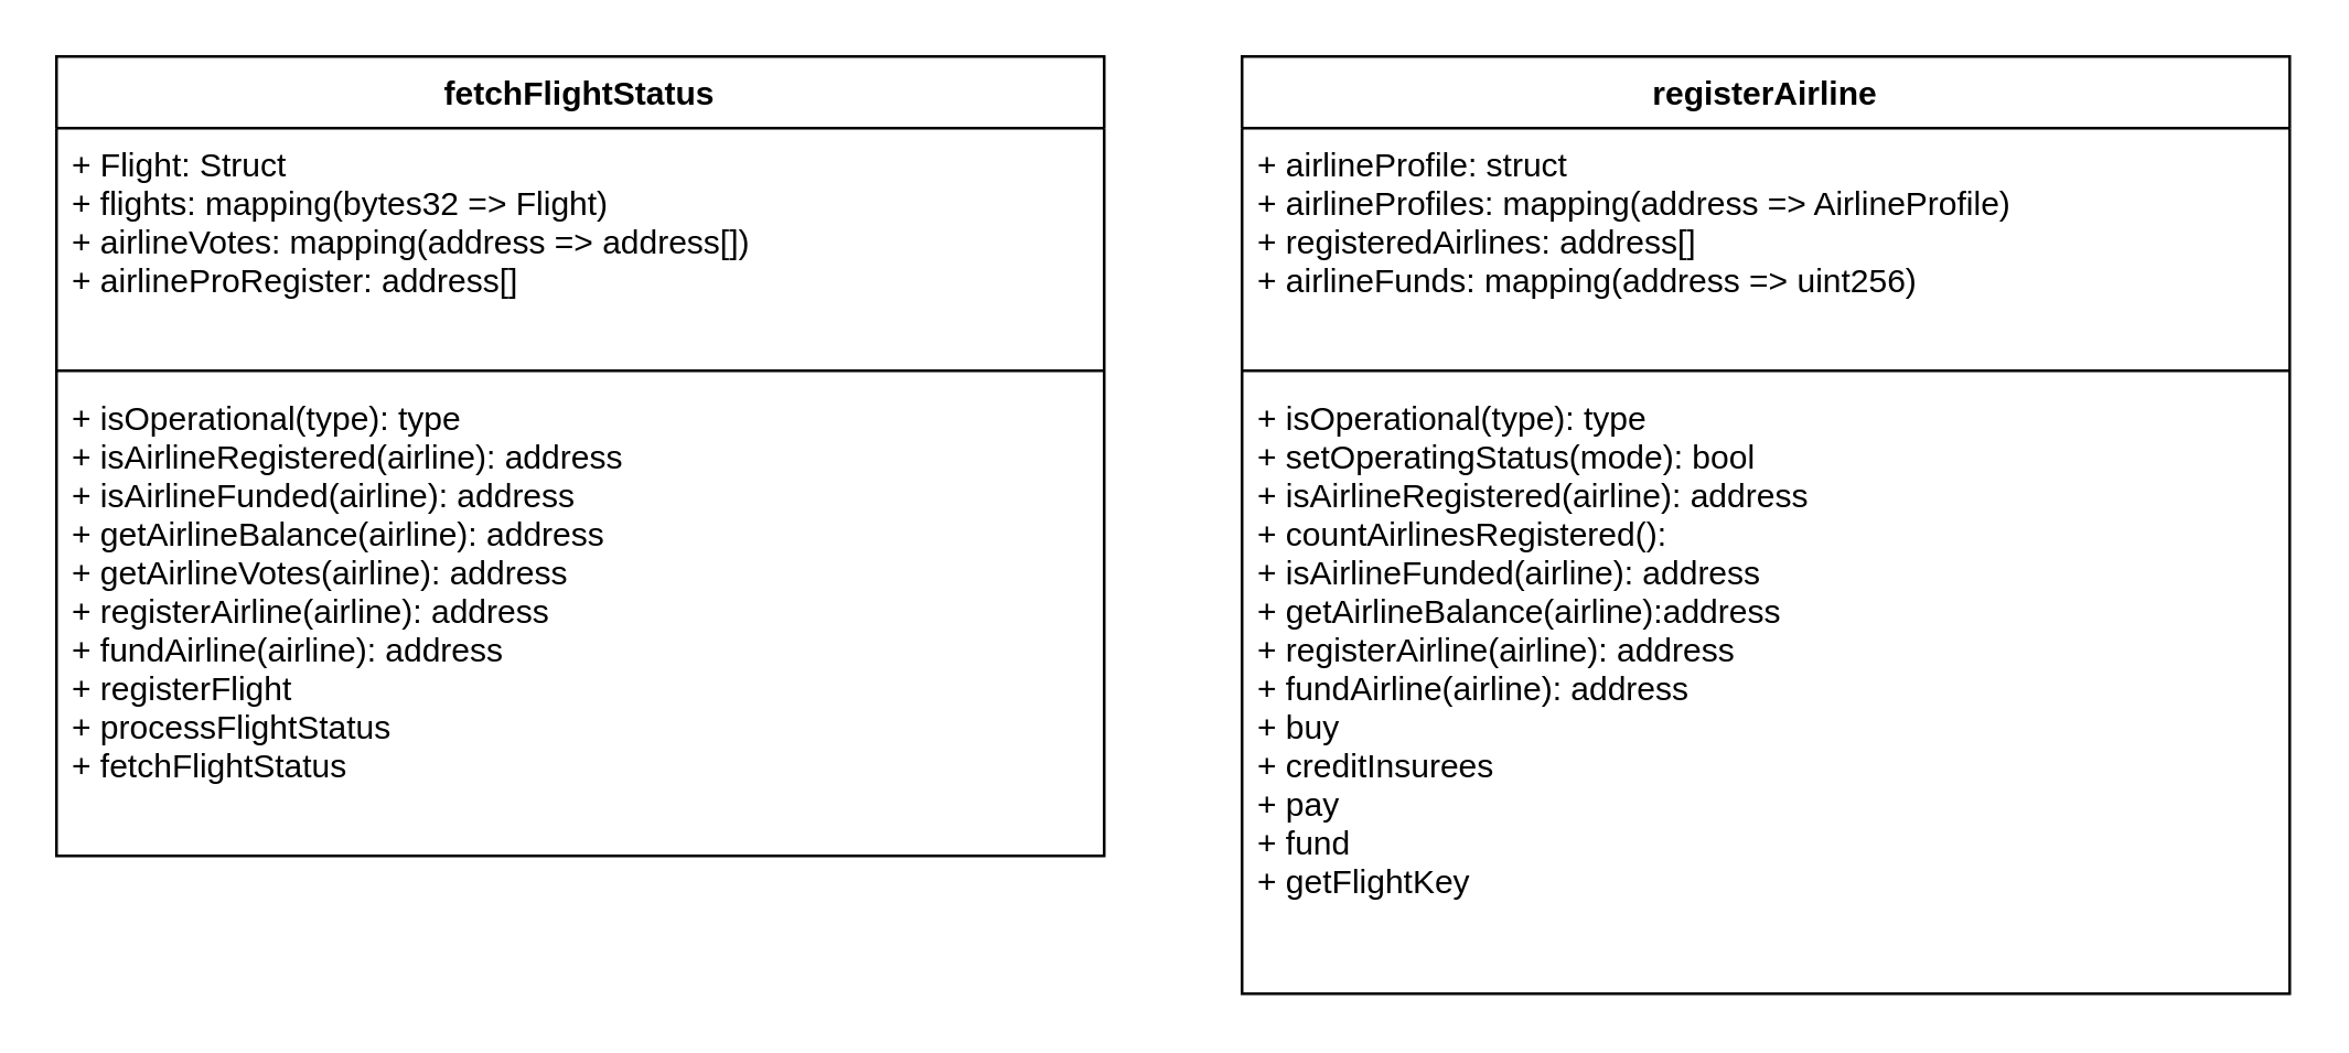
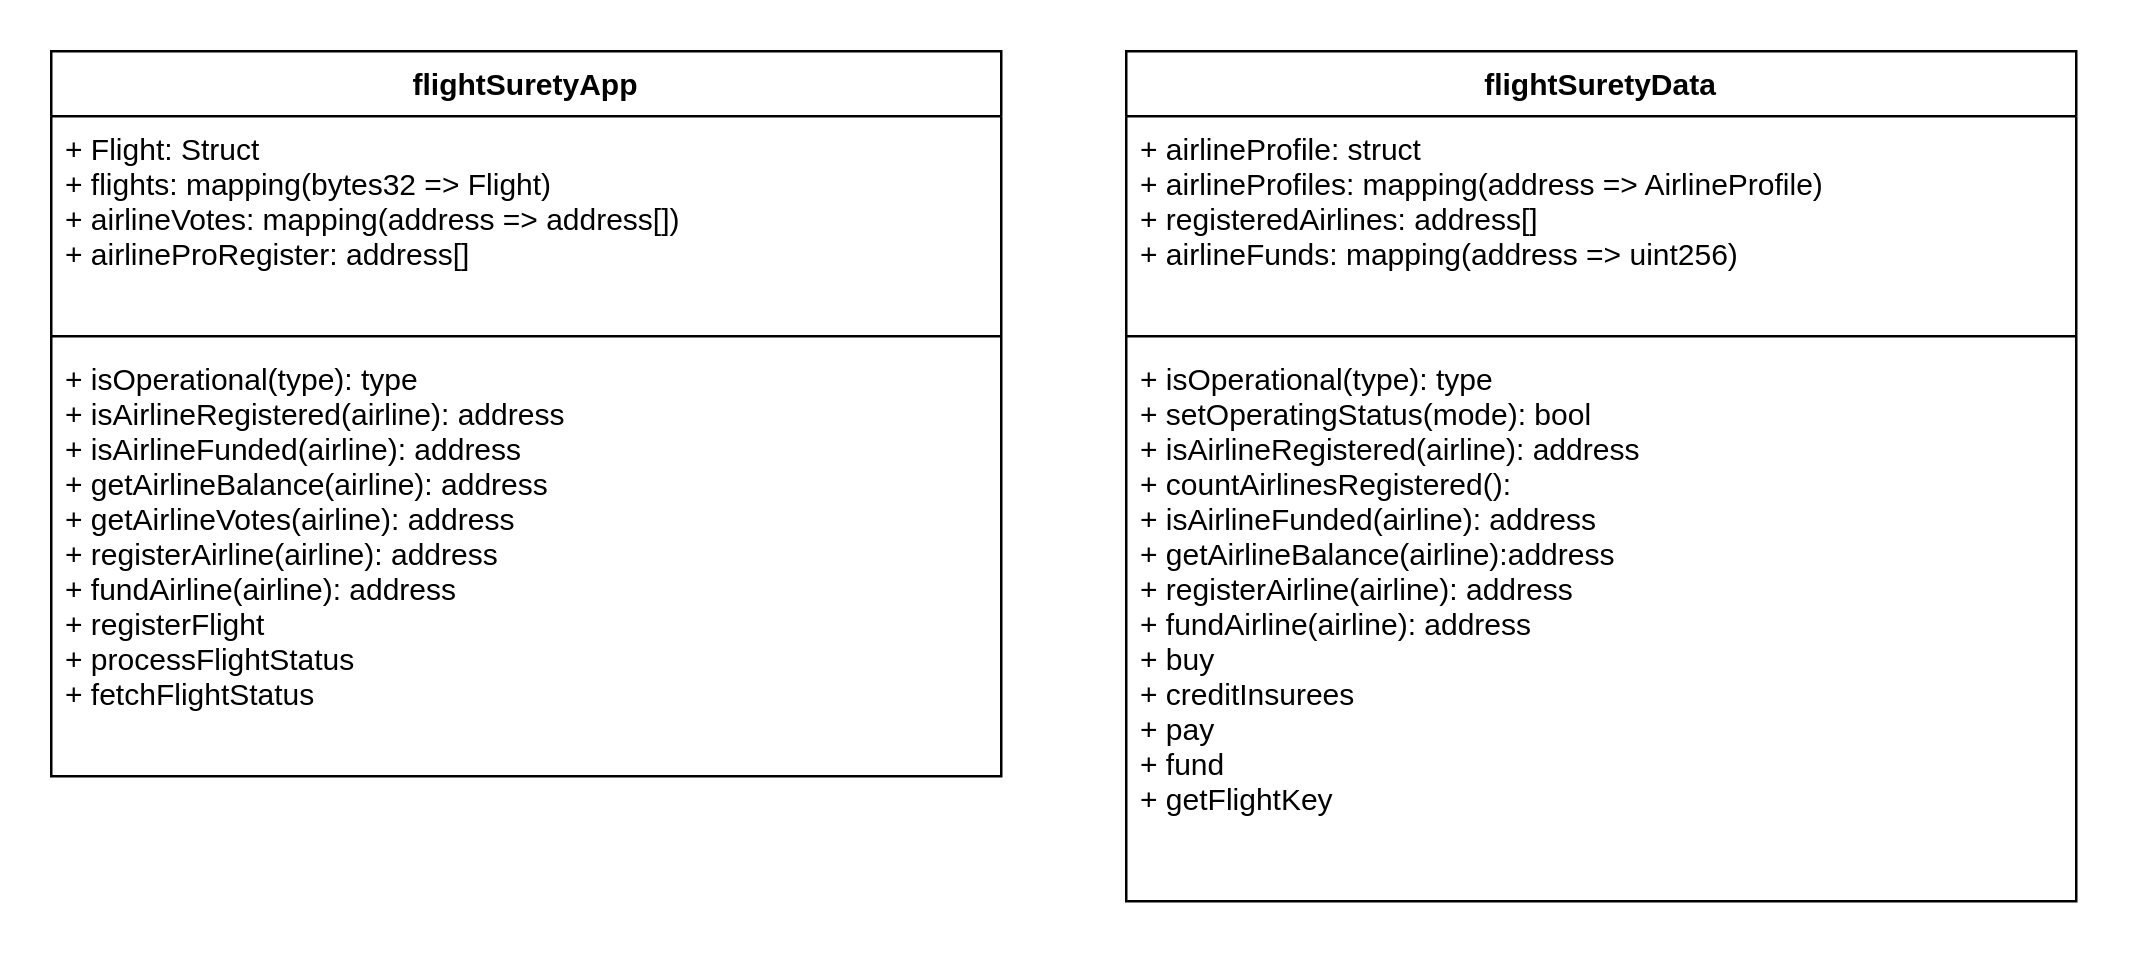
- <mxCell id="2" value="fetchFlightStatus" style="swimlane;fontStyle=1;align=center;verticalAlign=top;childLayout=stackLayout;horizontal=1;startSize=26;horizontalStack=0;resizeParent=1;resizeParentMax=0;resizeLast=0;collapsible=1;marginBottom=0;" vertex="1" parent="1"><mxGeometry x="20" y="20" width="380" height="290" as="geometry" /></mxCell>
+ <mxCell id="2" value="flightSuretyApp" style="swimlane;fontStyle=1;align=center;verticalAlign=top;childLayout=stackLayout;horizontal=1;startSize=26;horizontalStack=0;resizeParent=1;resizeParentMax=0;resizeLast=0;collapsible=1;marginBottom=0;" vertex="1" parent="1"><mxGeometry x="20" y="20" width="380" height="290" as="geometry" /></mxCell>
- <mxCell id="6" value="registerAirline" style="swimlane;fontStyle=1;align=center;verticalAlign=top;childLayout=stackLayout;horizontal=1;startSize=26;horizontalStack=0;resizeParent=1;resizeParentMax=0;resizeLast=0;collapsible=1;marginBottom=0;" vertex="1" parent="1"><mxGeometry x="450" y="20" width="380" height="340" as="geometry" /></mxCell>
+ <mxCell id="6" value="flightSuretyData" style="swimlane;fontStyle=1;align=center;verticalAlign=top;childLayout=stackLayout;horizontal=1;startSize=26;horizontalStack=0;resizeParent=1;resizeParentMax=0;resizeLast=0;collapsible=1;marginBottom=0;" vertex="1" parent="1"><mxGeometry x="450" y="20" width="380" height="340" as="geometry" /></mxCell>
